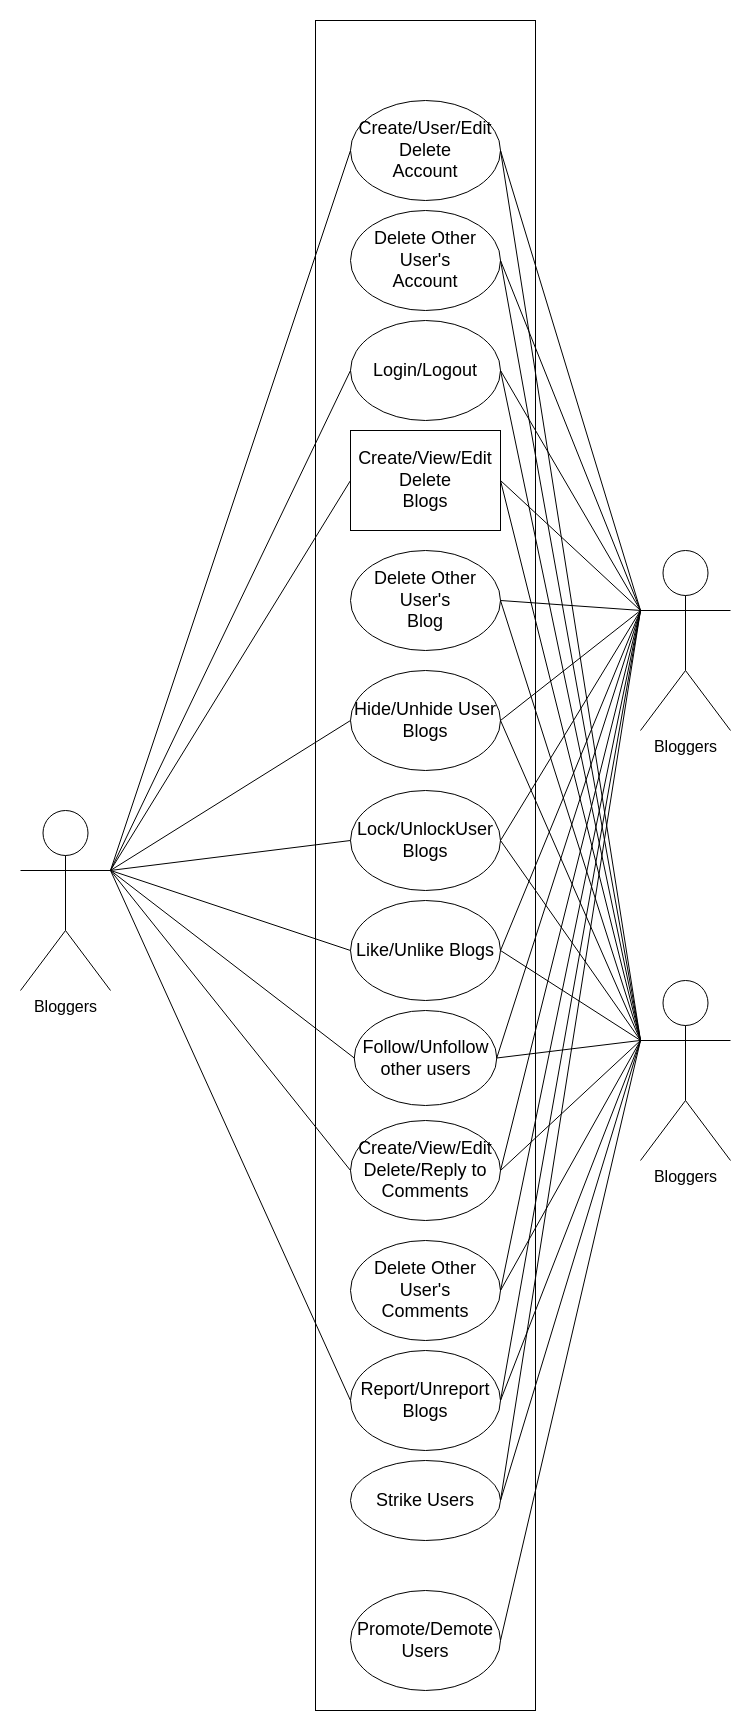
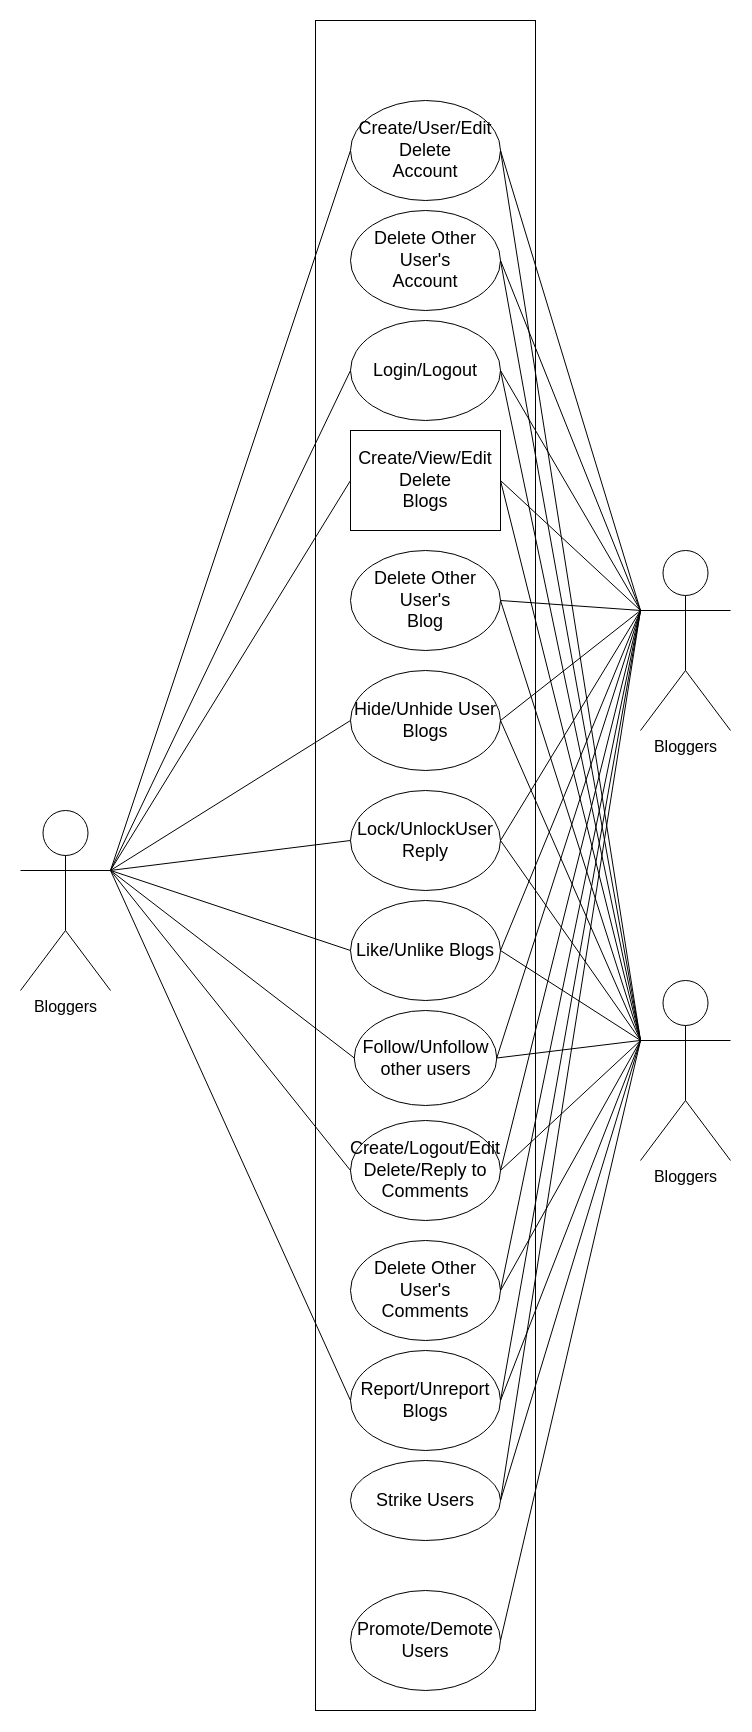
- <mxCell id="11" value="Lock/UnlockUser Blogs" style="ellipse;whiteSpace=wrap;html=1;fontSize=18;" vertex="1" parent="1"><mxGeometry x="350.005" y="790" width="149.99" height="100" as="geometry" /></mxCell>
+ <mxCell id="11" value="Lock/UnlockUser Reply" style="ellipse;whiteSpace=wrap;html=1;fontSize=18;" vertex="1" parent="1"><mxGeometry x="350.005" y="790" width="149.99" height="100" as="geometry" /></mxCell>
- <mxCell id="12" value="Create/View/Edit&lt;br style=&quot;font-size: 18px;&quot;&gt;Delete/Reply to&lt;br style=&quot;font-size: 18px;&quot;&gt;Comments" style="ellipse;whiteSpace=wrap;html=1;fontSize=18;" vertex="1" parent="1"><mxGeometry x="350" y="1120" width="150" height="100" as="geometry" /></mxCell>
+ <mxCell id="12" value="Create/Logout/Edit&lt;br style=&quot;font-size: 18px;&quot;&gt;Delete/Reply to&lt;br style=&quot;font-size: 18px;&quot;&gt;Comments" style="ellipse;whiteSpace=wrap;html=1;fontSize=18;" vertex="1" parent="1"><mxGeometry x="350" y="1120" width="150" height="100" as="geometry" /></mxCell>
